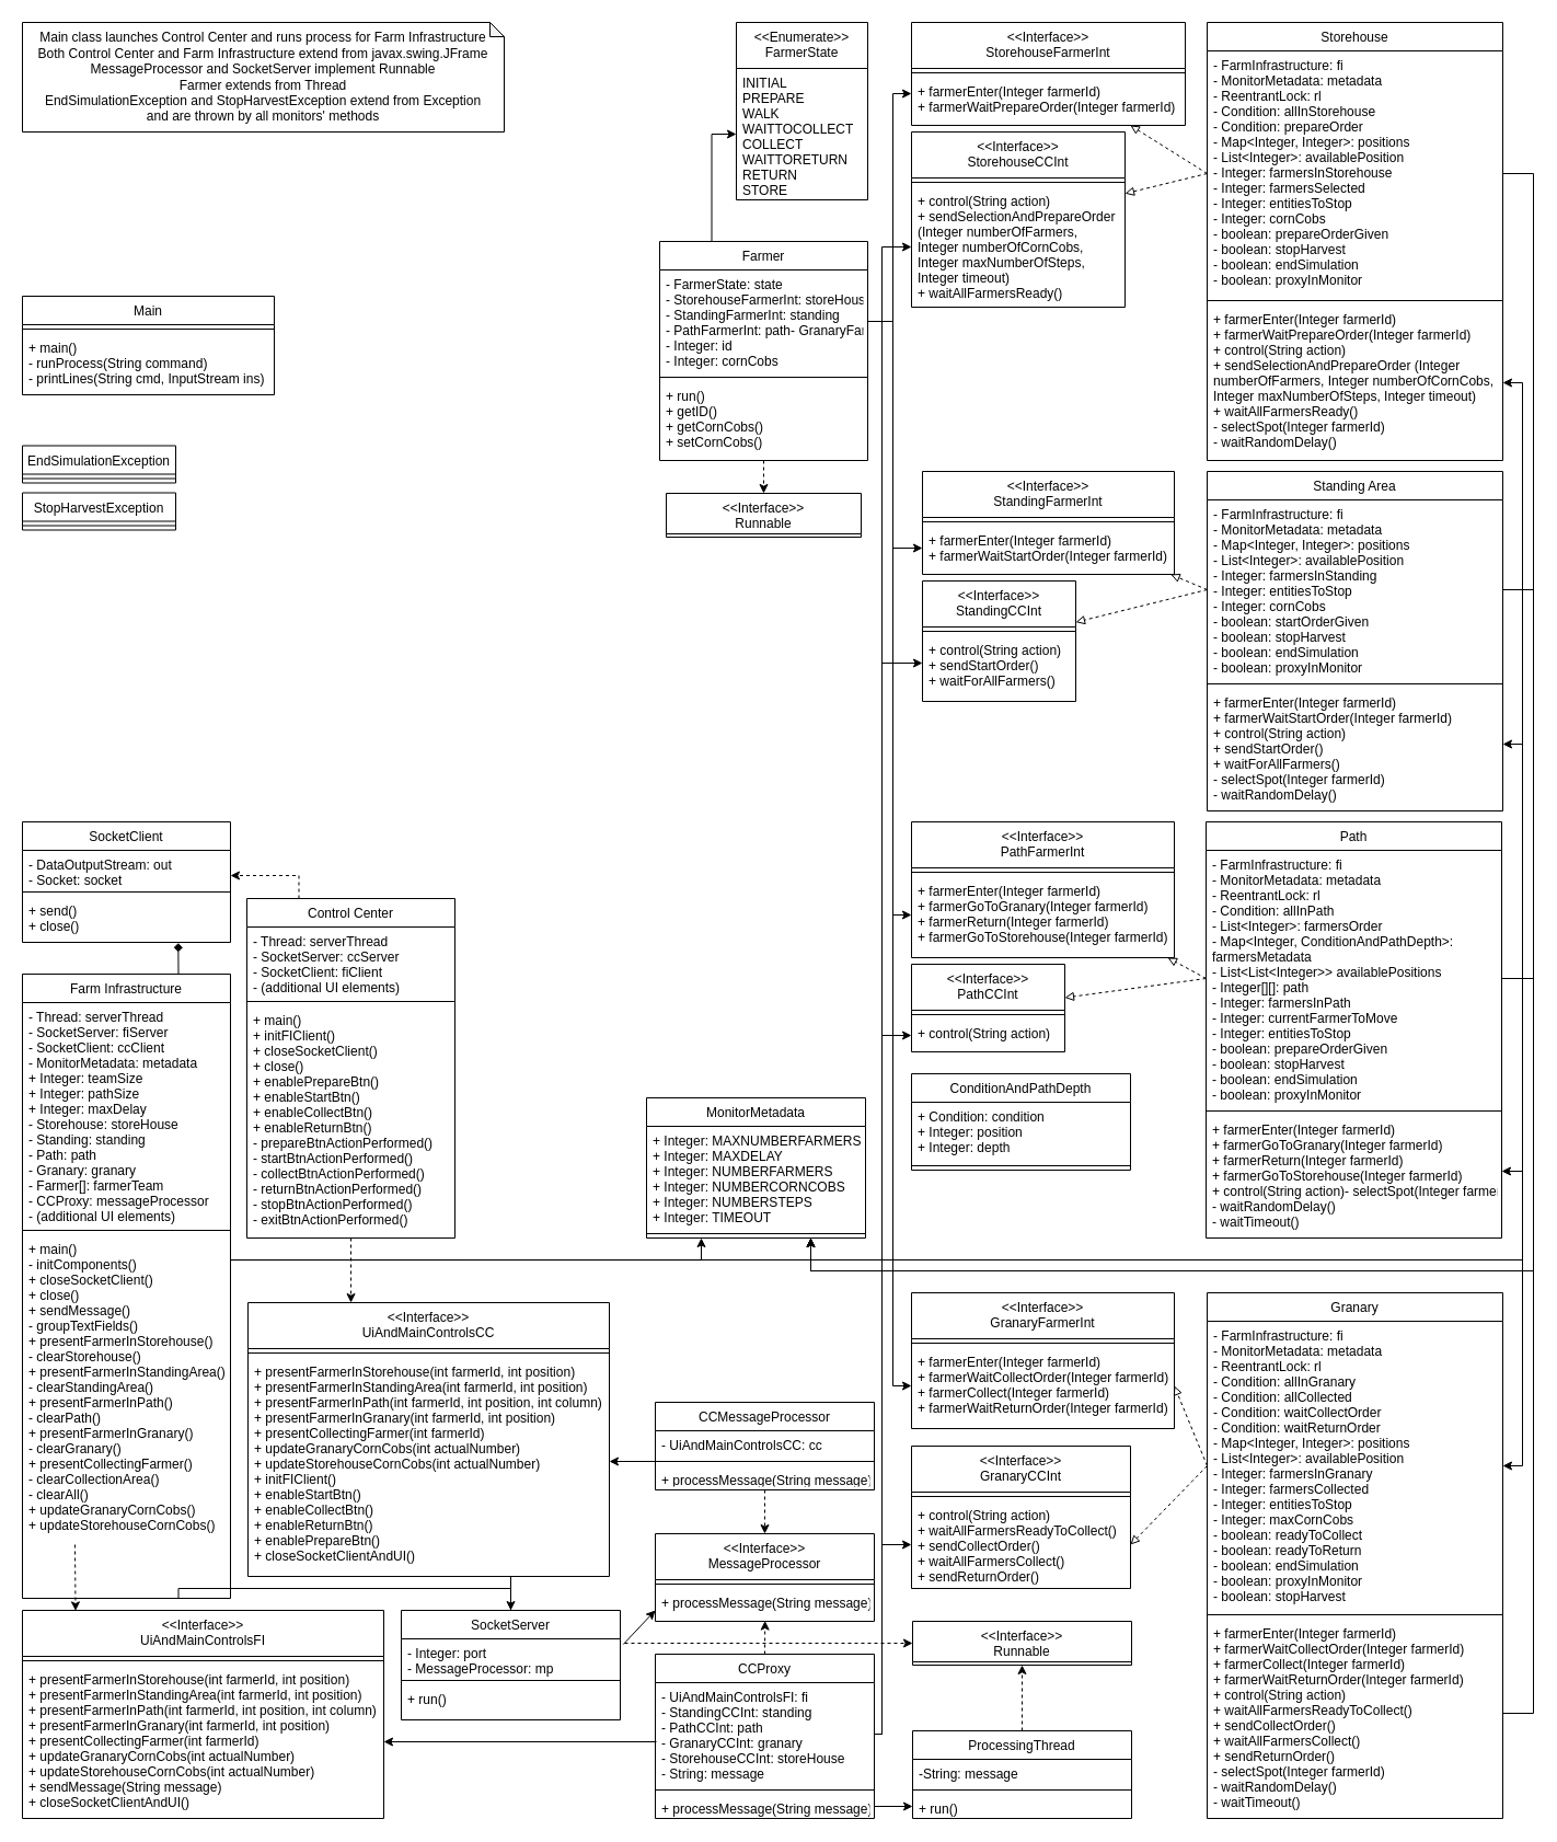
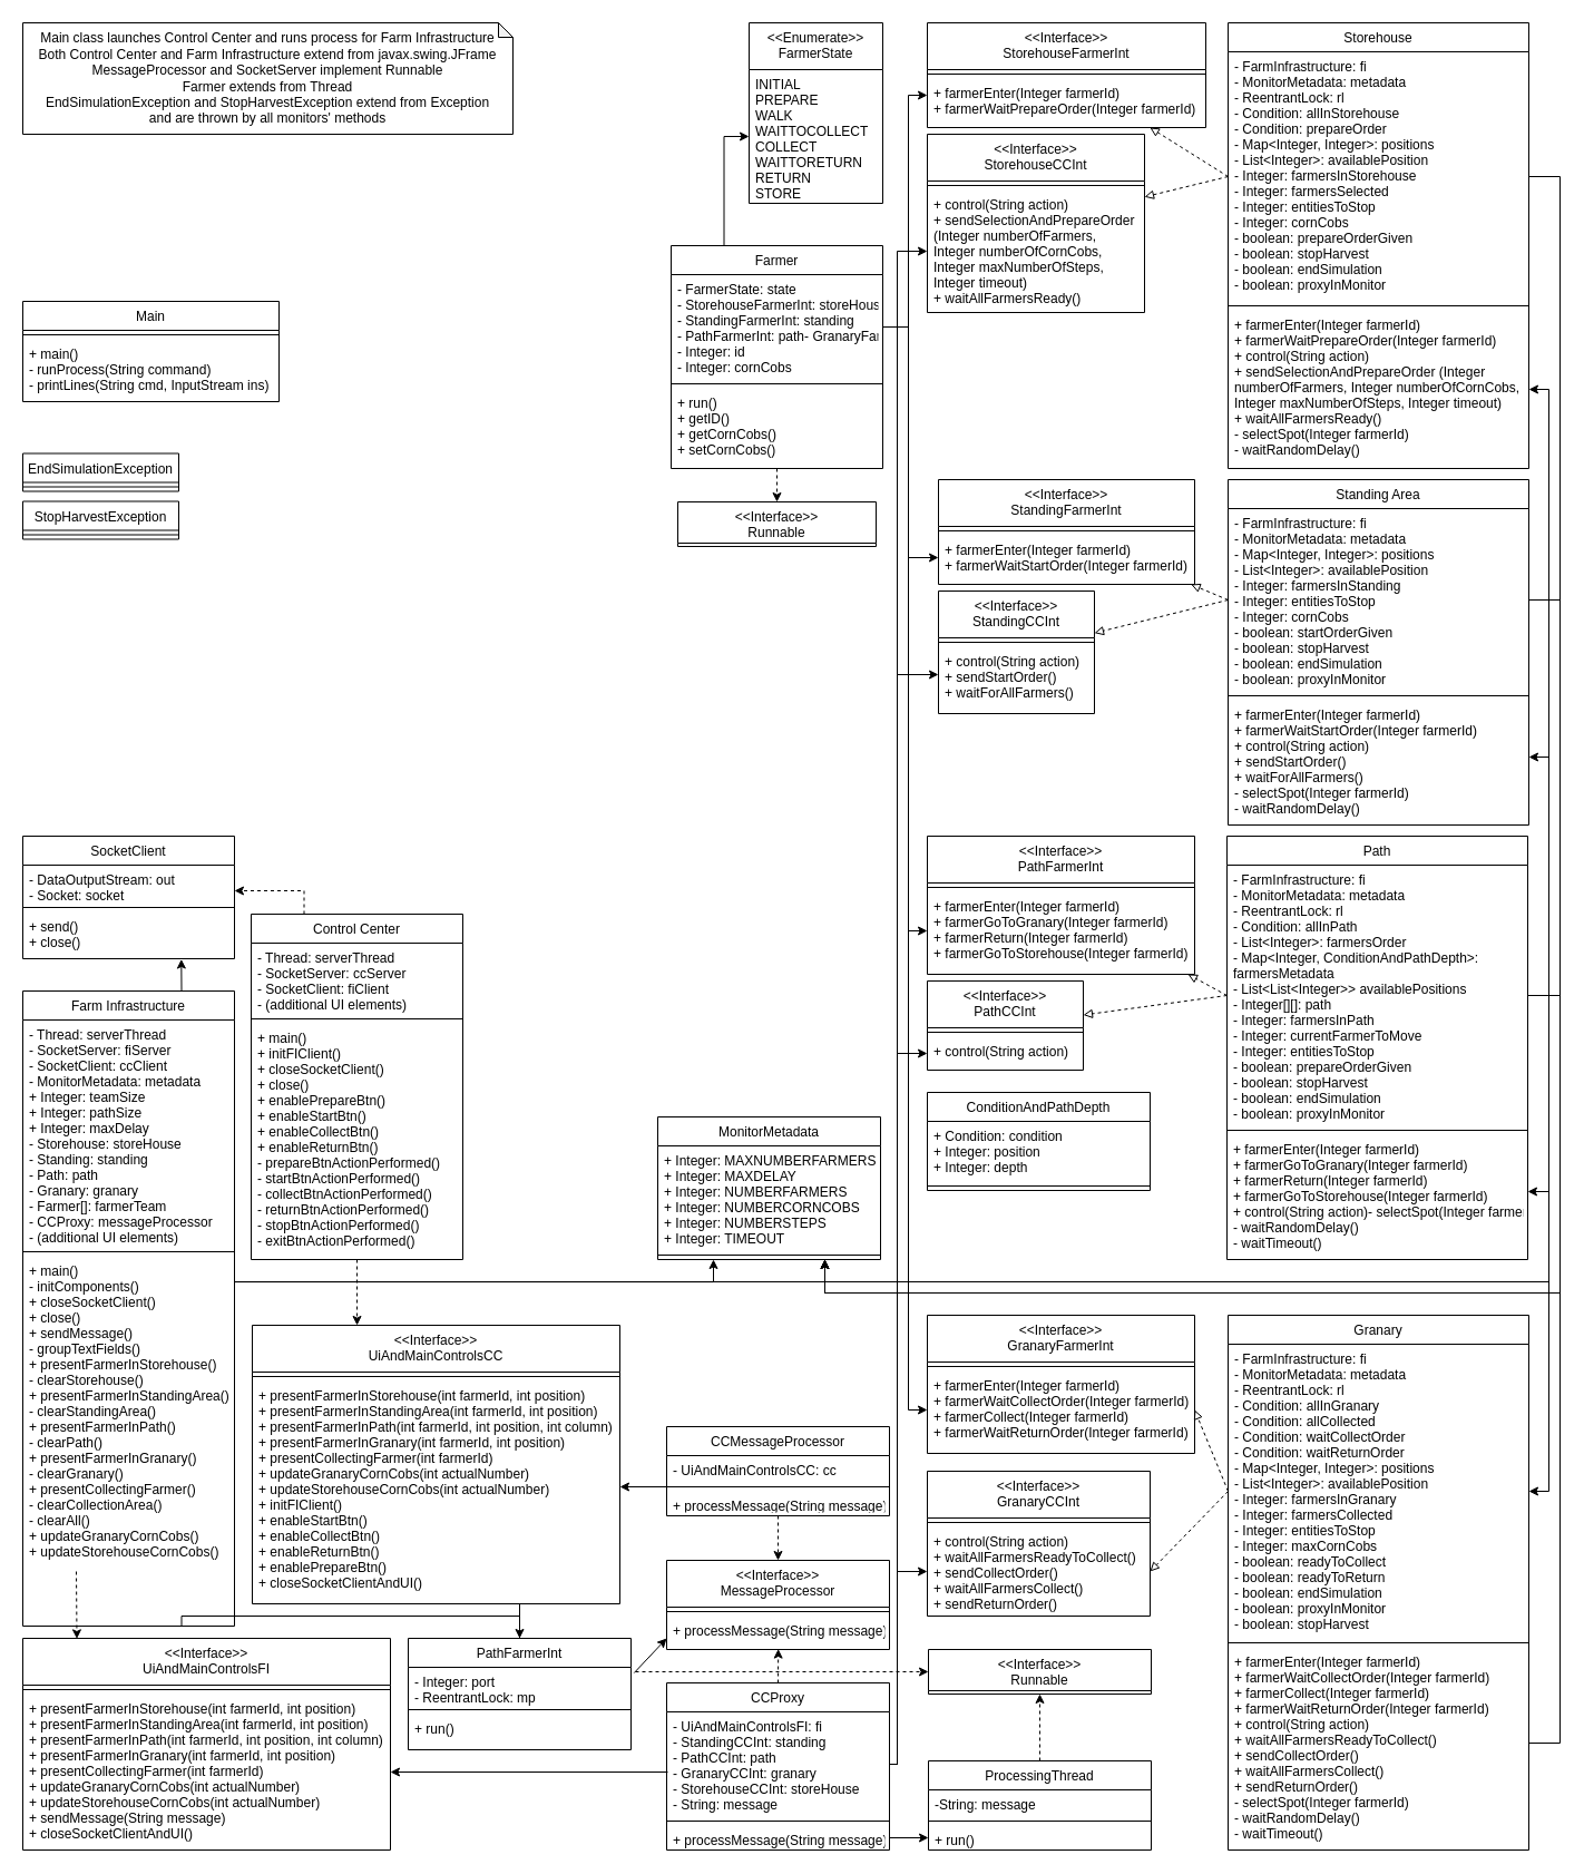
- <mxCell id="6" style="edgeStyle=none;rounded=0;orthogonalLoop=1;jettySize=auto;html=1;exitX=0.75;exitY=0;exitDx=0;exitDy=0;endArrow=diamond;endFill=1;entryX=0.749;entryY=1.012;entryDx=0;entryDy=0;entryPerimeter=0;" edge="1" parent="1" source="138" target="51"><mxGeometry relative="1" as="geometry"><mxPoint x="163" y="860" as="targetPoint" /></mxGeometry></mxCell>
+ <mxCell id="6" style="edgeStyle=none;rounded=0;orthogonalLoop=1;jettySize=auto;html=1;exitX=0.75;exitY=0;exitDx=0;exitDy=0;endArrow=classic;endFill=1;entryX=0.749;entryY=1.012;entryDx=0;entryDy=0;entryPerimeter=0;" edge="1" parent="1" source="138" target="51"><mxGeometry relative="1" as="geometry"><mxPoint x="163" y="860" as="targetPoint" /></mxGeometry></mxCell>
- <mxCell id="72" value="SocketServer" style="swimlane;fontStyle=0;align=center;verticalAlign=top;childLayout=stackLayout;horizontal=1;startSize=26;horizontalStack=0;resizeParent=1;resizeLast=0;collapsible=1;marginBottom=0;rounded=0;shadow=0;strokeWidth=1;" vertex="1" parent="1"><mxGeometry x="366" y="1470" width="200" height="100" as="geometry"><mxRectangle x="230" y="140" width="160" height="26" as="alternateBounds" /></mxGeometry></mxCell>
+ <mxCell id="72" value="PathFarmerInt" style="swimlane;fontStyle=0;align=center;verticalAlign=top;childLayout=stackLayout;horizontal=1;startSize=26;horizontalStack=0;resizeParent=1;resizeLast=0;collapsible=1;marginBottom=0;rounded=0;shadow=0;strokeWidth=1;" vertex="1" parent="1"><mxGeometry x="366" y="1470" width="200" height="100" as="geometry"><mxRectangle x="230" y="140" width="160" height="26" as="alternateBounds" /></mxGeometry></mxCell>
- <mxCell id="73" value="- Integer: port&#10;- MessageProcessor: mp&#10;&#10;" style="text;align=left;verticalAlign=top;spacingLeft=4;spacingRight=4;overflow=hidden;rotatable=0;points=[[0,0.5],[1,0.5]];portConstraint=eastwest;" vertex="1" parent="72"><mxGeometry y="26" width="200" height="34" as="geometry" /></mxCell>
+ <mxCell id="73" value="- Integer: port&#10;- ReentrantLock: mp&#10;&#10;" style="text;align=left;verticalAlign=top;spacingLeft=4;spacingRight=4;overflow=hidden;rotatable=0;points=[[0,0.5],[1,0.5]];portConstraint=eastwest;" vertex="1" parent="72"><mxGeometry y="26" width="200" height="34" as="geometry" /></mxCell>
